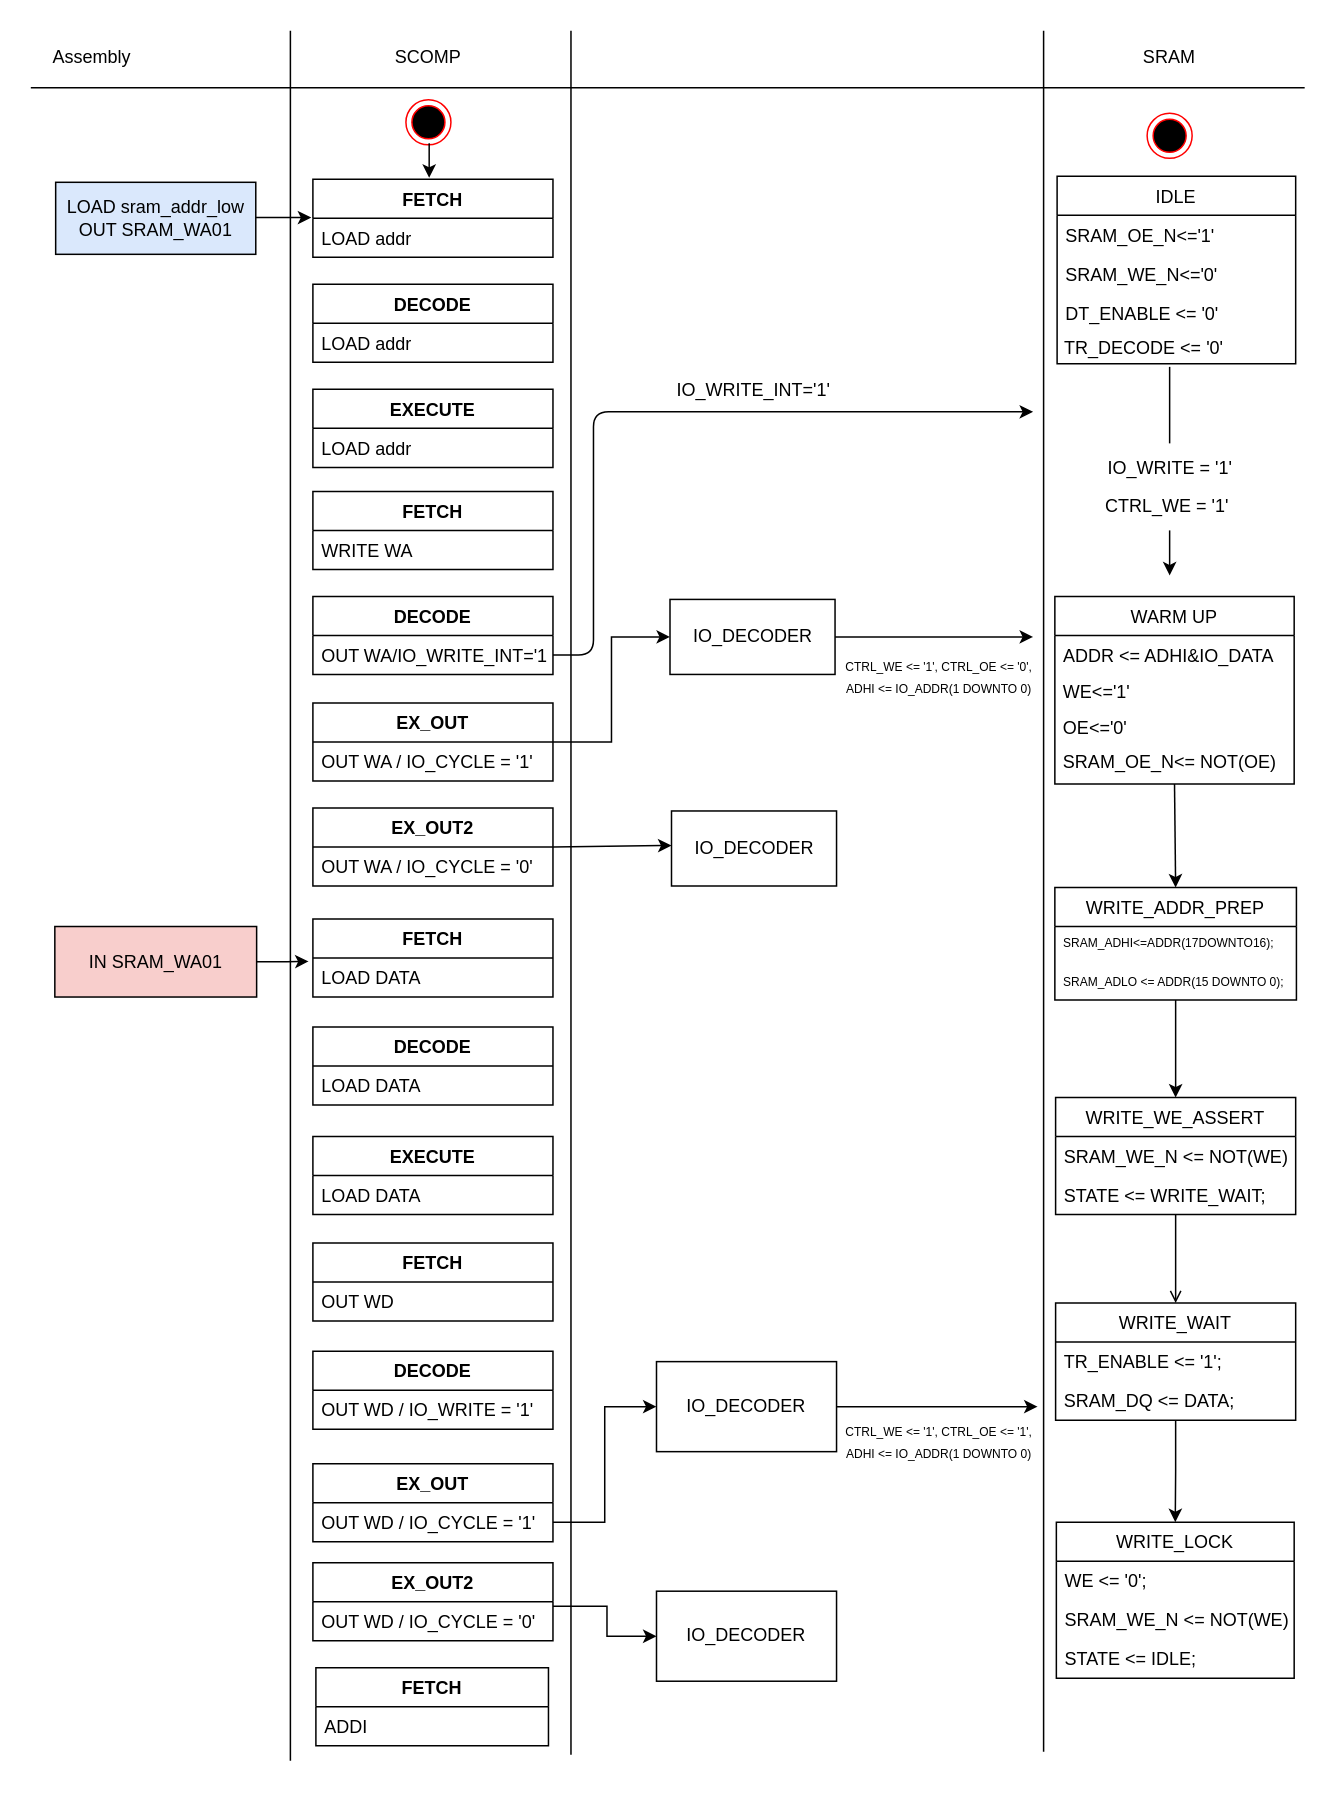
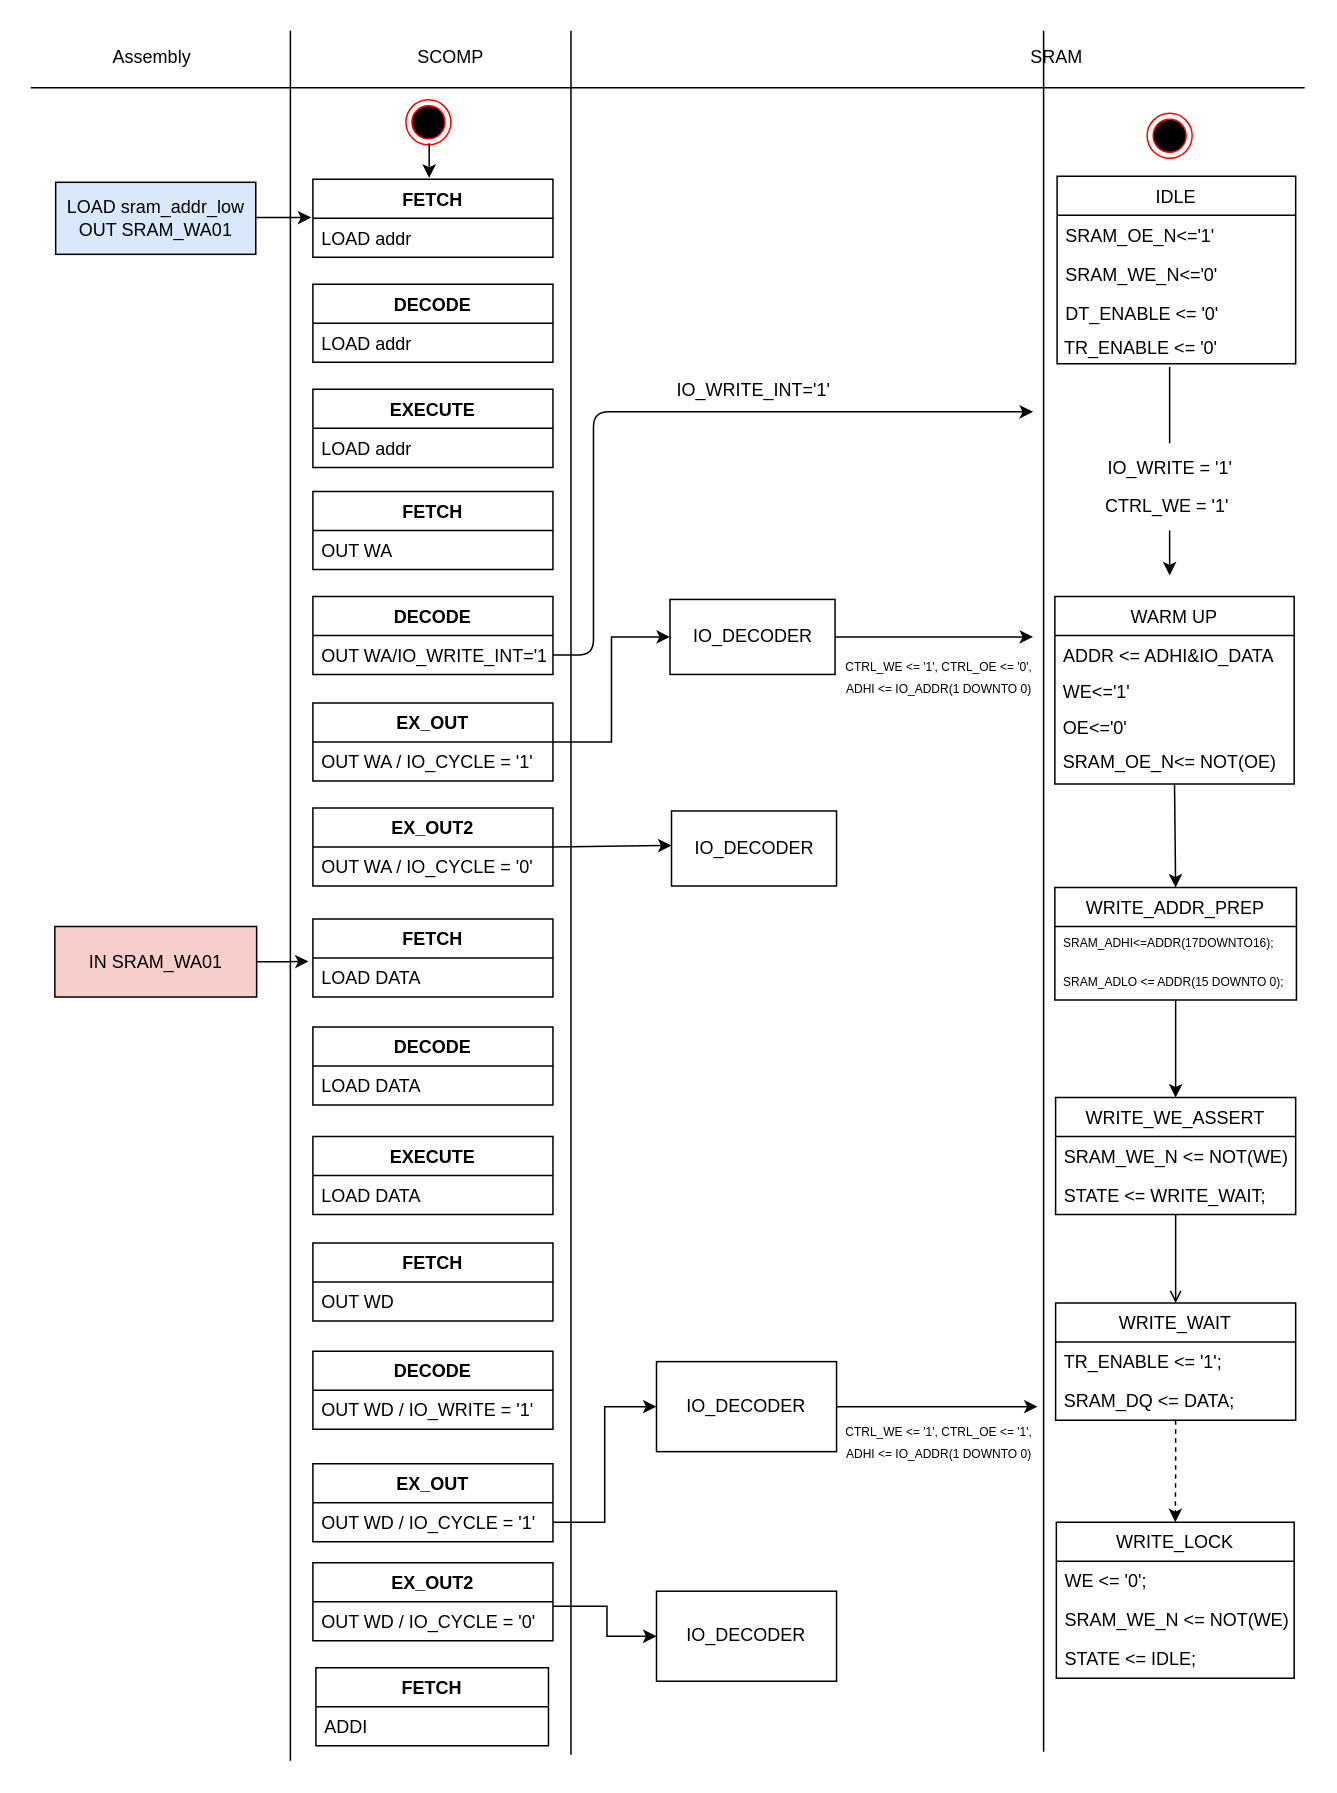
- <mxCell id="2" value="Assembly" style="text;html=1;strokeColor=none;fillColor=none;align=center;verticalAlign=middle;whiteSpace=wrap;rounded=0;" parent="1" vertex="1"><mxGeometry x="41" y="28" width="40" height="20" as="geometry" /></mxCell>
+ <mxCell id="2" value="Assembly" style="text;html=1;strokeColor=none;fillColor=none;align=center;verticalAlign=middle;whiteSpace=wrap;rounded=0;" parent="1" vertex="1"><mxGeometry x="81" y="28" width="40" height="20" as="geometry" /></mxCell>
- <mxCell id="3" value="SCOMP" style="text;html=1;strokeColor=none;fillColor=none;align=center;verticalAlign=middle;whiteSpace=wrap;rounded=0;" parent="1" vertex="1"><mxGeometry x="265" y="28" width="40" height="20" as="geometry" /></mxCell>
+ <mxCell id="3" value="SCOMP" style="text;html=1;strokeColor=none;fillColor=none;align=center;verticalAlign=middle;whiteSpace=wrap;rounded=0;" parent="1" vertex="1"><mxGeometry x="280" y="28" width="40" height="20" as="geometry" /></mxCell>
- <mxCell id="4" value="SRAM" style="text;html=1;strokeColor=none;fillColor=none;align=center;verticalAlign=middle;whiteSpace=wrap;rounded=0;" parent="1" vertex="1"><mxGeometry x="759" y="28" width="40" height="20" as="geometry" /></mxCell>
+ <mxCell id="4" value="SRAM" style="text;html=1;strokeColor=none;fillColor=none;align=center;verticalAlign=middle;whiteSpace=wrap;rounded=0;" parent="1" vertex="1"><mxGeometry x="684" y="28" width="40" height="20" as="geometry" /></mxCell>
- <mxCell id="38" value="&lt;font style=&quot;font-size: 12px&quot;&gt;&lt;span style=&quot;font-family: , &amp;#34;consolas&amp;#34; , &amp;#34;liberation mono&amp;#34; , &amp;#34;menlo&amp;#34; , monospace ; white-space: pre ; background-color: rgb(255 , 255 , 255)&quot;&gt; TR_DECODE &lt;/span&gt;&lt;span class=&quot;pl-k&quot; style=&quot;box-sizing: border-box ; font-family: , &amp;#34;consolas&amp;#34; , &amp;#34;liberation mono&amp;#34; , &amp;#34;menlo&amp;#34; , monospace ; white-space: pre ; background-color: rgb(255 , 255 , 255)&quot;&gt;&amp;lt;=&lt;/span&gt;&lt;span style=&quot;font-family: , &amp;#34;consolas&amp;#34; , &amp;#34;liberation mono&amp;#34; , &amp;#34;menlo&amp;#34; , monospace ; white-space: pre ; background-color: rgb(255 , 255 , 255)&quot;&gt; &lt;/span&gt;&lt;span class=&quot;pl-c1&quot; style=&quot;box-sizing: border-box ; font-family: , &amp;#34;consolas&amp;#34; , &amp;#34;liberation mono&amp;#34; , &amp;#34;menlo&amp;#34; , monospace ; white-space: pre ; background-color: rgb(255 , 255 , 255)&quot;&gt;'0'&lt;/span&gt;&lt;/font&gt;" style="text;html=1;strokeColor=none;fillColor=none;align=left;verticalAlign=middle;whiteSpace=wrap;rounded=0;fontSize=12;" vertex="1" parent="34"><mxGeometry y="105" width="159" height="20" as="geometry" /></mxCell>
+ <mxCell id="38" value="&lt;font style=&quot;font-size: 12px&quot;&gt;&lt;span style=&quot;font-family: , &amp;#34;consolas&amp;#34; , &amp;#34;liberation mono&amp;#34; , &amp;#34;menlo&amp;#34; , monospace ; white-space: pre ; background-color: rgb(255 , 255 , 255)&quot;&gt; TR_ENABLE &lt;/span&gt;&lt;span class=&quot;pl-k&quot; style=&quot;box-sizing: border-box ; font-family: , &amp;#34;consolas&amp;#34; , &amp;#34;liberation mono&amp;#34; , &amp;#34;menlo&amp;#34; , monospace ; white-space: pre ; background-color: rgb(255 , 255 , 255)&quot;&gt;&amp;lt;=&lt;/span&gt;&lt;span style=&quot;font-family: , &amp;#34;consolas&amp;#34; , &amp;#34;liberation mono&amp;#34; , &amp;#34;menlo&amp;#34; , monospace ; white-space: pre ; background-color: rgb(255 , 255 , 255)&quot;&gt; &lt;/span&gt;&lt;span class=&quot;pl-c1&quot; style=&quot;box-sizing: border-box ; font-family: , &amp;#34;consolas&amp;#34; , &amp;#34;liberation mono&amp;#34; , &amp;#34;menlo&amp;#34; , monospace ; white-space: pre ; background-color: rgb(255 , 255 , 255)&quot;&gt;'0'&lt;/span&gt;&lt;/font&gt;" style="text;html=1;strokeColor=none;fillColor=none;align=left;verticalAlign=middle;whiteSpace=wrap;rounded=0;fontSize=12;" vertex="1" parent="34"><mxGeometry y="105" width="159" height="20" as="geometry" /></mxCell>
- <mxCell id="28" value="WRITE WA" style="text;strokeColor=none;fillColor=none;align=left;verticalAlign=top;spacingLeft=4;spacingRight=4;overflow=hidden;rotatable=0;points=[[0,0.5],[1,0.5]];portConstraint=eastwest;" parent="27" vertex="1"><mxGeometry y="26" width="160" height="26" as="geometry" /></mxCell>
+ <mxCell id="28" value="OUT WA" style="text;strokeColor=none;fillColor=none;align=left;verticalAlign=top;spacingLeft=4;spacingRight=4;overflow=hidden;rotatable=0;points=[[0,0.5],[1,0.5]];portConstraint=eastwest;" parent="27" vertex="1"><mxGeometry y="26" width="160" height="26" as="geometry" /></mxCell>
- <mxCell id="43" style="edgeStyle=orthogonalEdgeStyle;rounded=0;orthogonalLoop=1;jettySize=auto;html=1;entryX=0.5;entryY=0;entryDx=0;entryDy=0;fontSize=12;" edge="1" parent="1" source="44" target="39"><mxGeometry relative="1" as="geometry" /></mxCell>
+ <mxCell id="43" style="edgeStyle=orthogonalEdgeStyle;rounded=0;orthogonalLoop=1;jettySize=auto;html=1;entryX=0.5;entryY=0;entryDx=0;entryDy=0;fontSize=12;dashed=1;" edge="1" parent="1" source="44" target="39"><mxGeometry relative="1" as="geometry" /></mxCell>
